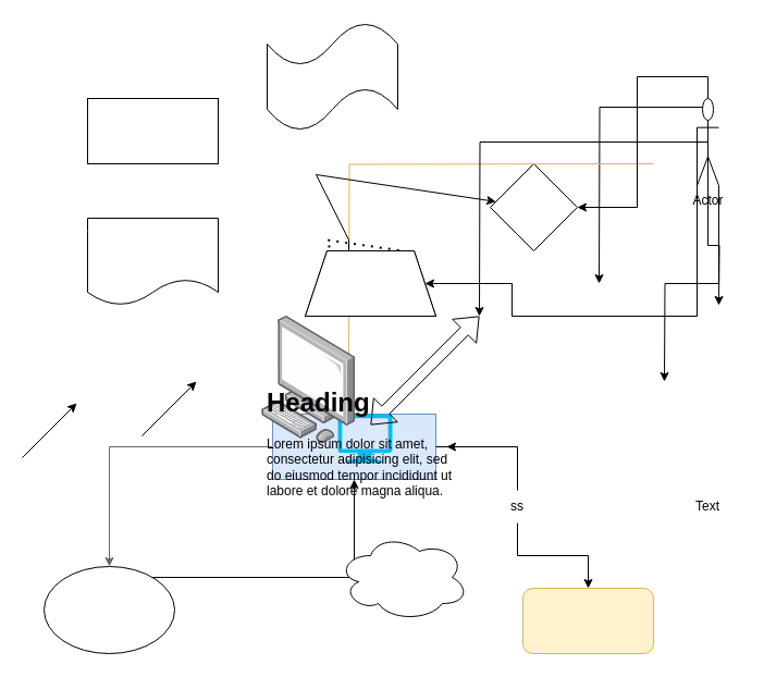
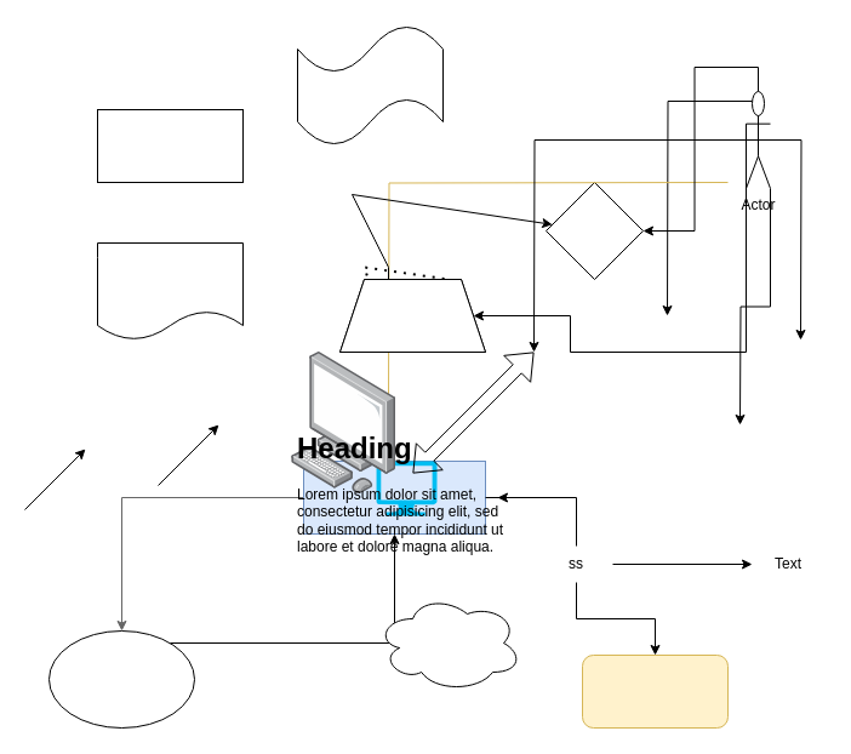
- <mxCell id="13" value="Actor" style="shape=umlActor;verticalLabelPosition=bottom;verticalAlign=top;html=1;outlineConnect=0;" vertex="1" parent="1"><mxGeometry x="640" y="90" width="20" height="80" as="geometry" /></mxCell>
+ <mxCell id="13" value="Actor" style="shape=umlActor;verticalLabelPosition=bottom;verticalAlign=top;html=1;outlineConnect=0;" vertex="1" parent="1"><mxGeometry x="615" y="75" width="20" height="80" as="geometry" /></mxCell>
+ <mxCell id="31" value="" style="edgeStyle=orthogonalEdgeStyle;rounded=0;orthogonalLoop=1;jettySize=auto;html=1;" edge="1" parent="1" source="32" target="34"><mxGeometry relative="1" as="geometry" /></mxCell>
